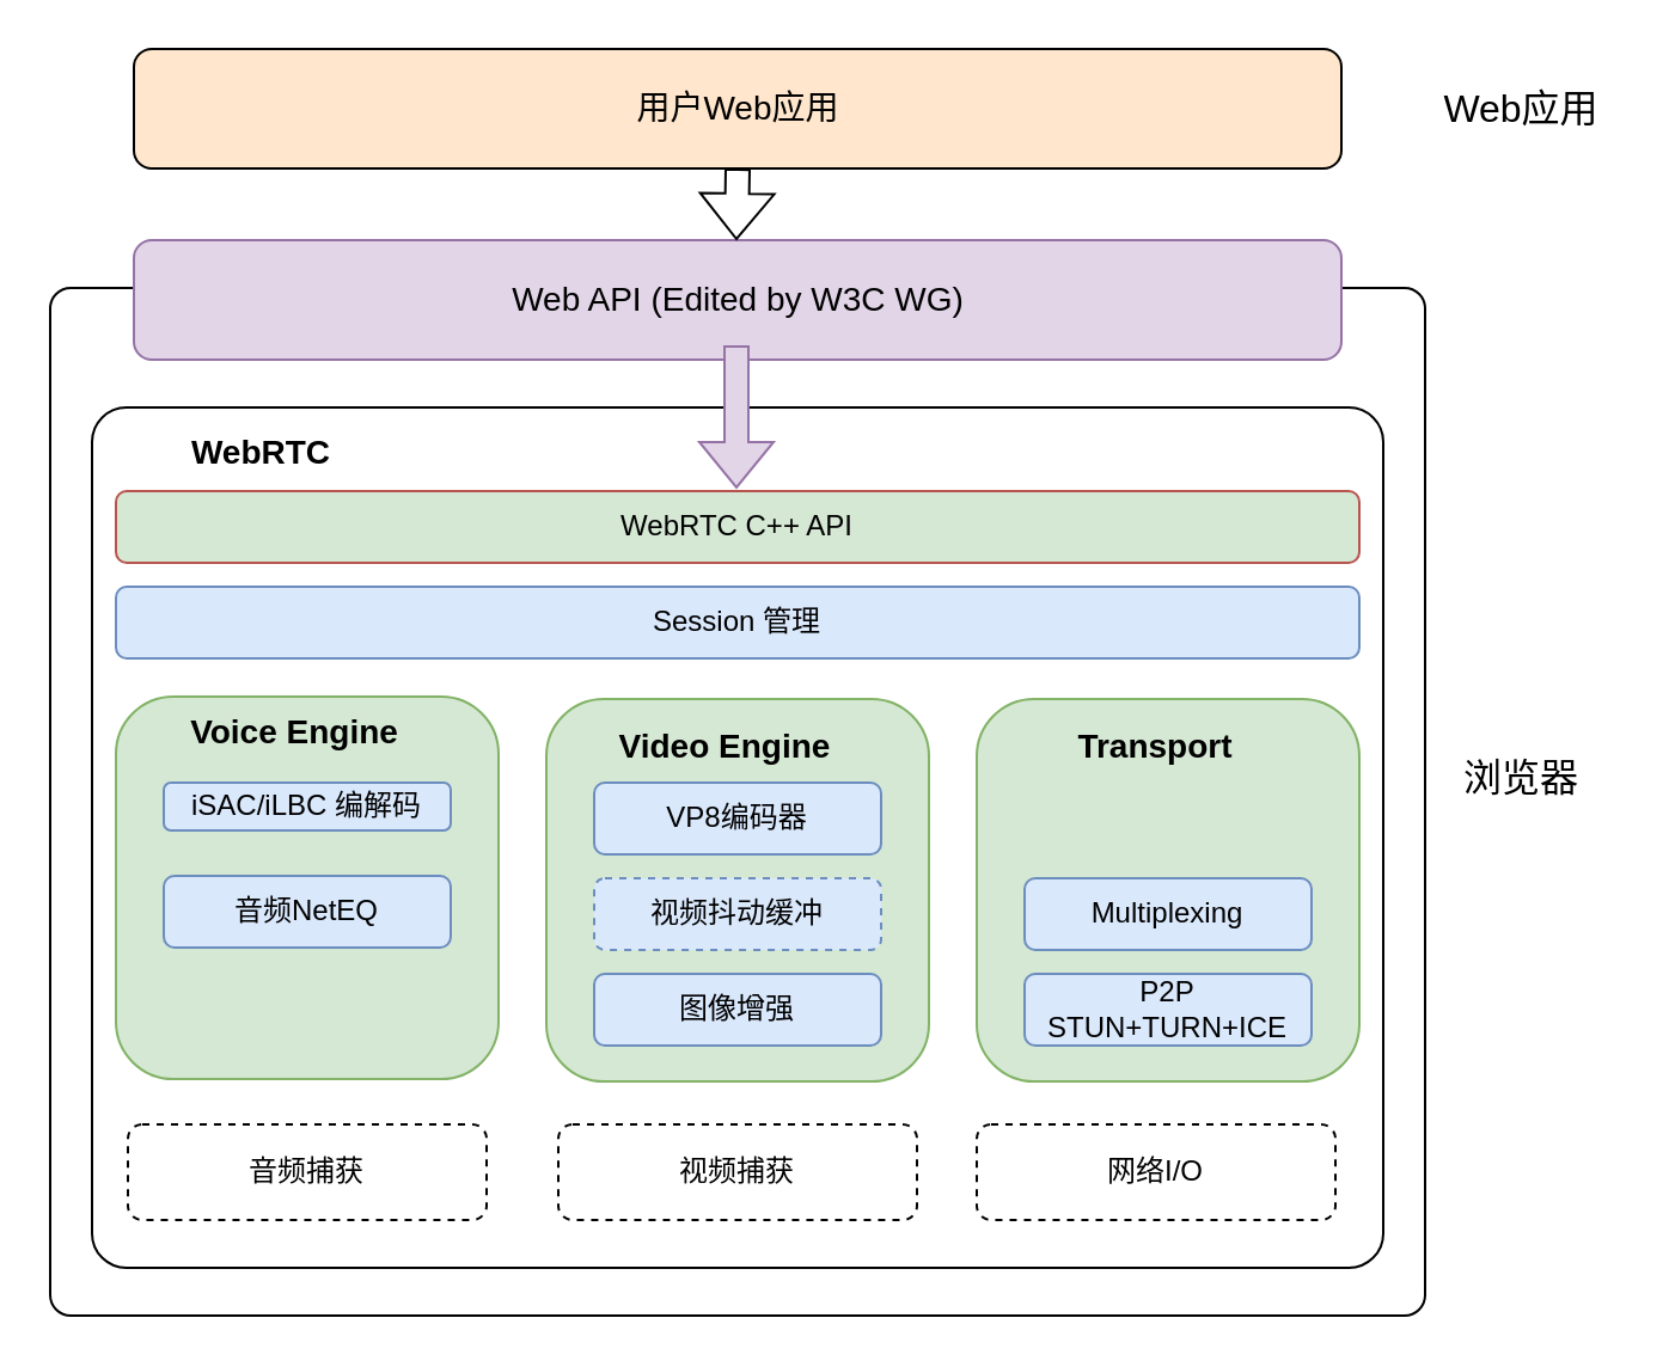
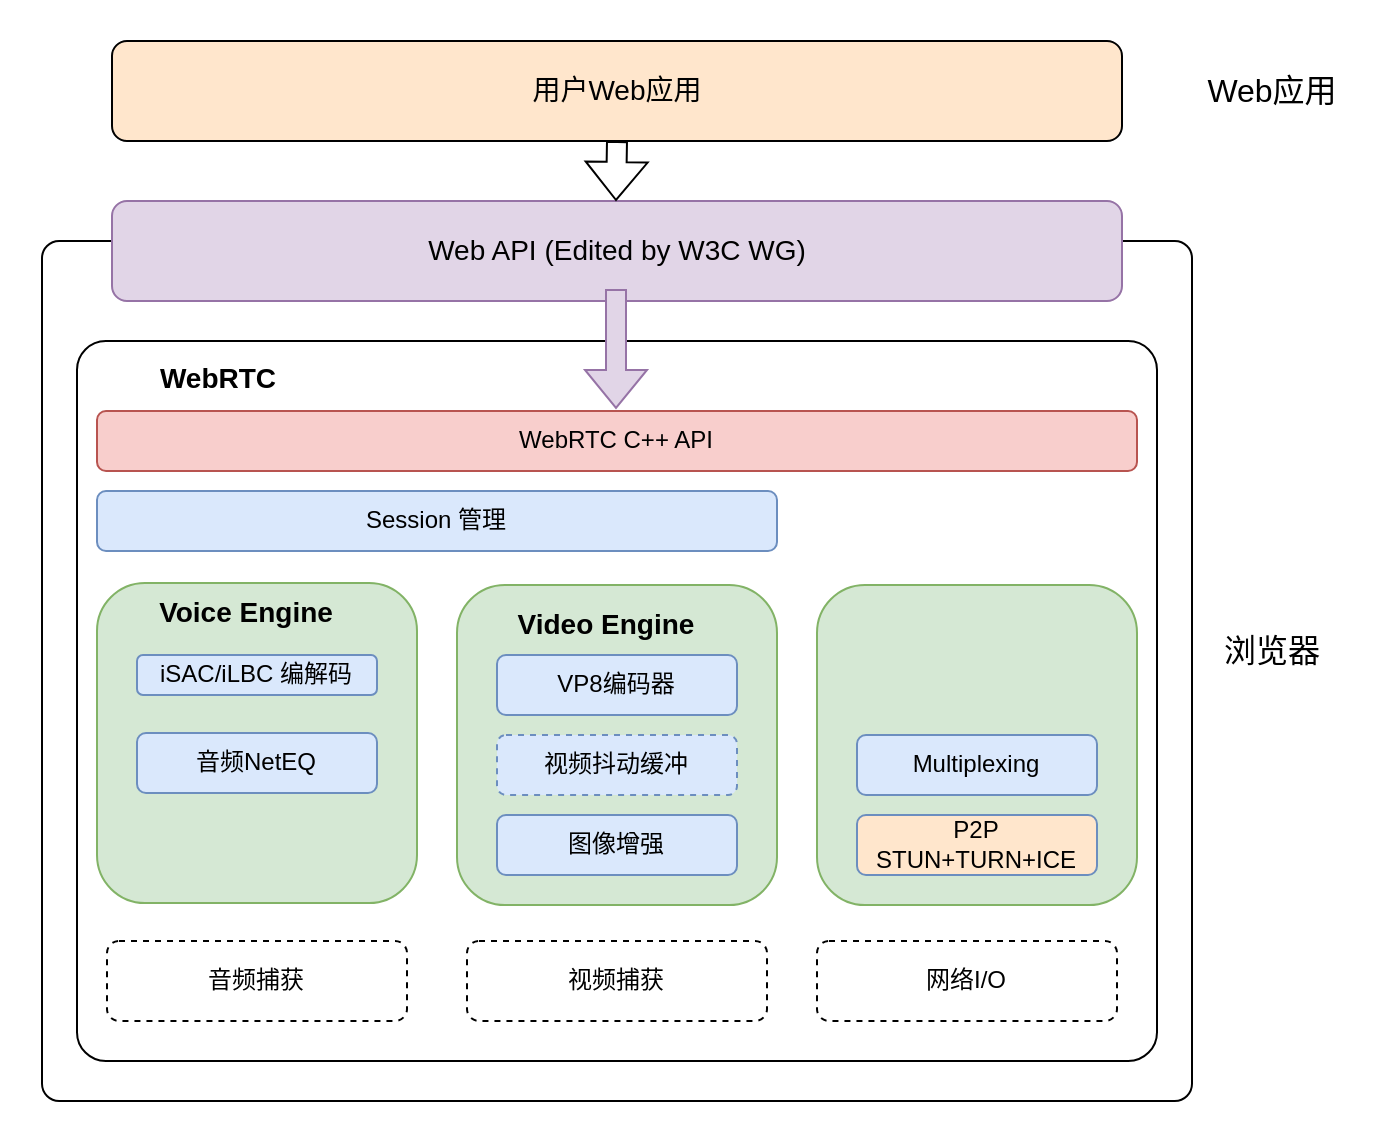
- <mxCell id="17" value="WebRTC C++ API" style="rounded=1;whiteSpace=wrap;html=1;fillColor=#d5e8d4;strokeColor=#b85450;" vertex="1" parent="1"><mxGeometry x="48" y="205" width="520" height="30" as="geometry" /></mxCell>
+ <mxCell id="17" value="WebRTC C++ API" style="rounded=1;whiteSpace=wrap;html=1;fillColor=#f8cecc;strokeColor=#b85450;" vertex="1" parent="1"><mxGeometry x="48" y="205" width="520" height="30" as="geometry" /></mxCell>
- <mxCell id="18" value="Session 管理" style="rounded=1;whiteSpace=wrap;html=1;fillColor=#dae8fc;strokeColor=#6c8ebf;" vertex="1" parent="1"><mxGeometry x="48" y="245" width="520" height="30" as="geometry" /></mxCell>
+ <mxCell id="18" value="Session 管理" style="rounded=1;whiteSpace=wrap;html=1;fillColor=#dae8fc;strokeColor=#6c8ebf;" vertex="1" parent="1"><mxGeometry x="48" y="245" width="340" height="30" as="geometry" /></mxCell>
- <mxCell id="22" value="Transport" style="text;html=1;strokeColor=none;fillColor=none;align=center;verticalAlign=middle;whiteSpace=wrap;rounded=0;fontSize=14;fontStyle=1" vertex="1" parent="1"><mxGeometry x="428" y="297" width="110" height="30" as="geometry" /></mxCell>
- <mxCell id="16" value="P2P&lt;br&gt;STUN+TURN+ICE" style="rounded=1;whiteSpace=wrap;html=1;fillColor=#dae8fc;strokeColor=#6c8ebf;" vertex="1" parent="1"><mxGeometry x="428" y="407" width="120" height="30" as="geometry" /></mxCell>
+ <mxCell id="16" value="P2P&lt;br&gt;STUN+TURN+ICE" style="rounded=1;whiteSpace=wrap;html=1;fillColor=#ffe6cc;strokeColor=#6c8ebf;" vertex="1" parent="1"><mxGeometry x="428" y="407" width="120" height="30" as="geometry" /></mxCell>
